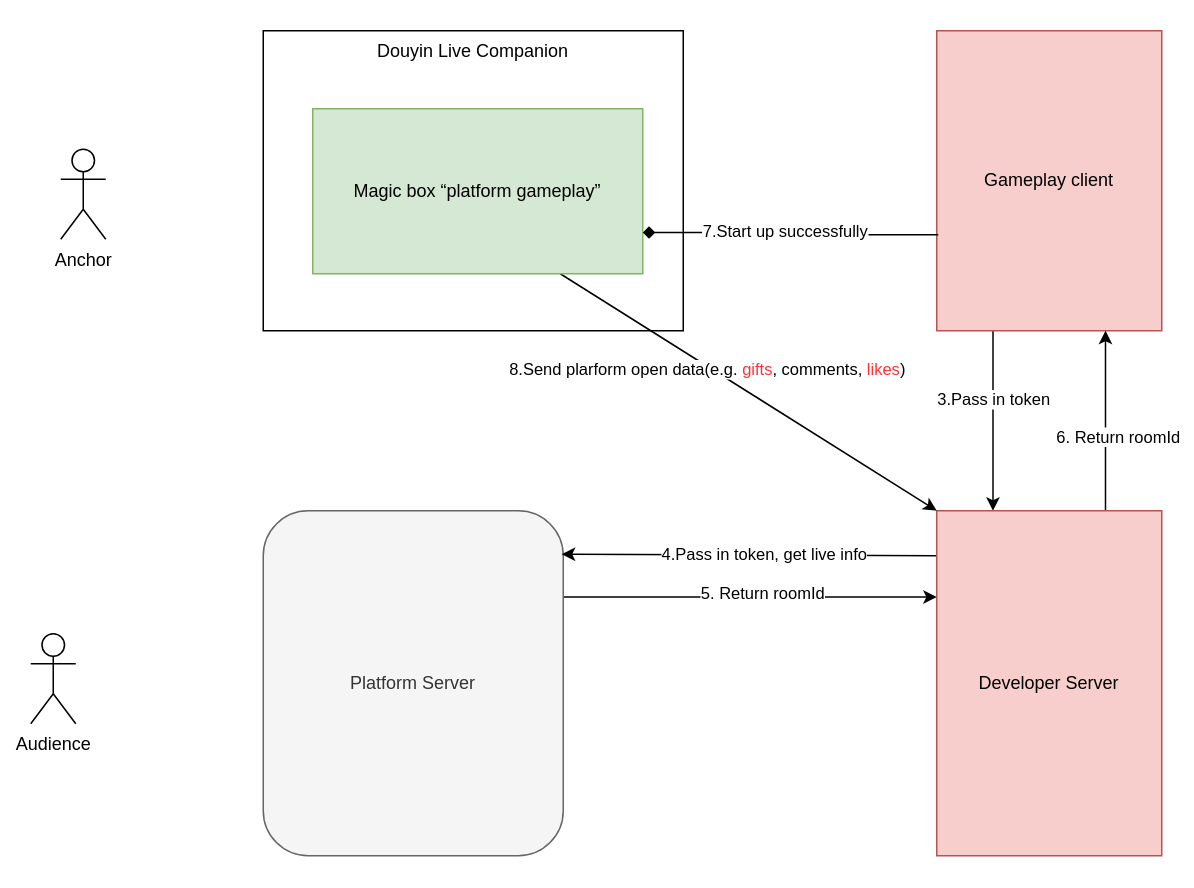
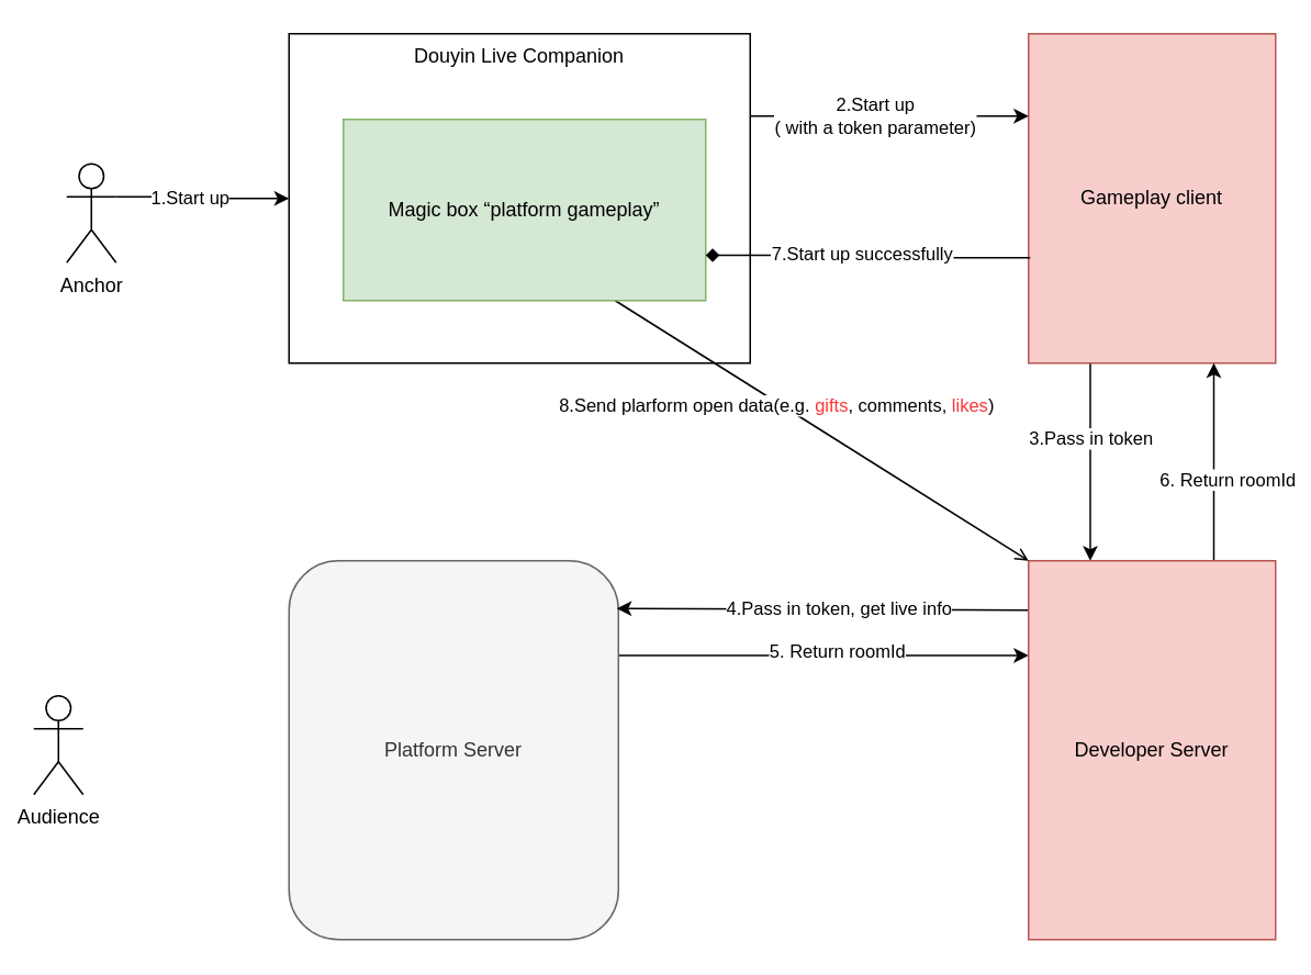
+ <mxCell id="8" style="edgeStyle=orthogonalEdgeStyle;rounded=0;orthogonalLoop=1;jettySize=auto;html=1;exitX=1;exitY=0.25;exitDx=0;exitDy=0;entryX=0;entryY=0.25;entryDx=0;entryDy=0;" edge="1" parent="1" source="10" target="7"><mxGeometry relative="1" as="geometry" /></mxCell>
+ <mxCell id="9" value="2.Start up&lt;br&gt;( with a token parameter)" style="edgeLabel;html=1;align=center;verticalAlign=middle;resizable=0;points=[];" vertex="1" connectable="0" parent="8"><mxGeometry x="-0.108" y="1" relative="1" as="geometry"><mxPoint as="offset" /></mxGeometry></mxCell>
+ <mxCell id="2" style="edgeStyle=orthogonalEdgeStyle;rounded=0;orthogonalLoop=1;jettySize=auto;html=1;exitX=1;exitY=0.333;exitDx=0;exitDy=0;exitPerimeter=0;entryX=0;entryY=0.5;entryDx=0;entryDy=0;" edge="1" parent="1" source="4" target="10"><mxGeometry relative="1" as="geometry" /></mxCell>
+ <mxCell id="3" value="1.Start up" style="edgeLabel;html=1;align=center;verticalAlign=middle;resizable=0;points=[];" vertex="1" connectable="0" parent="2"><mxGeometry x="-0.143" y="-1" relative="1" as="geometry"><mxPoint as="offset" /></mxGeometry></mxCell>
- <mxCell id="20" style="edgeStyle=none;rounded=0;orthogonalLoop=1;jettySize=auto;html=1;exitX=0.75;exitY=1;exitDx=0;exitDy=0;entryX=0;entryY=0;entryDx=0;entryDy=0;" edge="1" parent="1" source="22" target="18"><mxGeometry relative="1" as="geometry" /></mxCell>
+ <mxCell id="20" style="edgeStyle=none;rounded=0;orthogonalLoop=1;jettySize=auto;html=1;exitX=0.75;exitY=1;exitDx=0;exitDy=0;entryX=0;entryY=0;entryDx=0;entryDy=0;endArrow=open;" edge="1" parent="1" source="22" target="18"><mxGeometry relative="1" as="geometry" /></mxCell>
